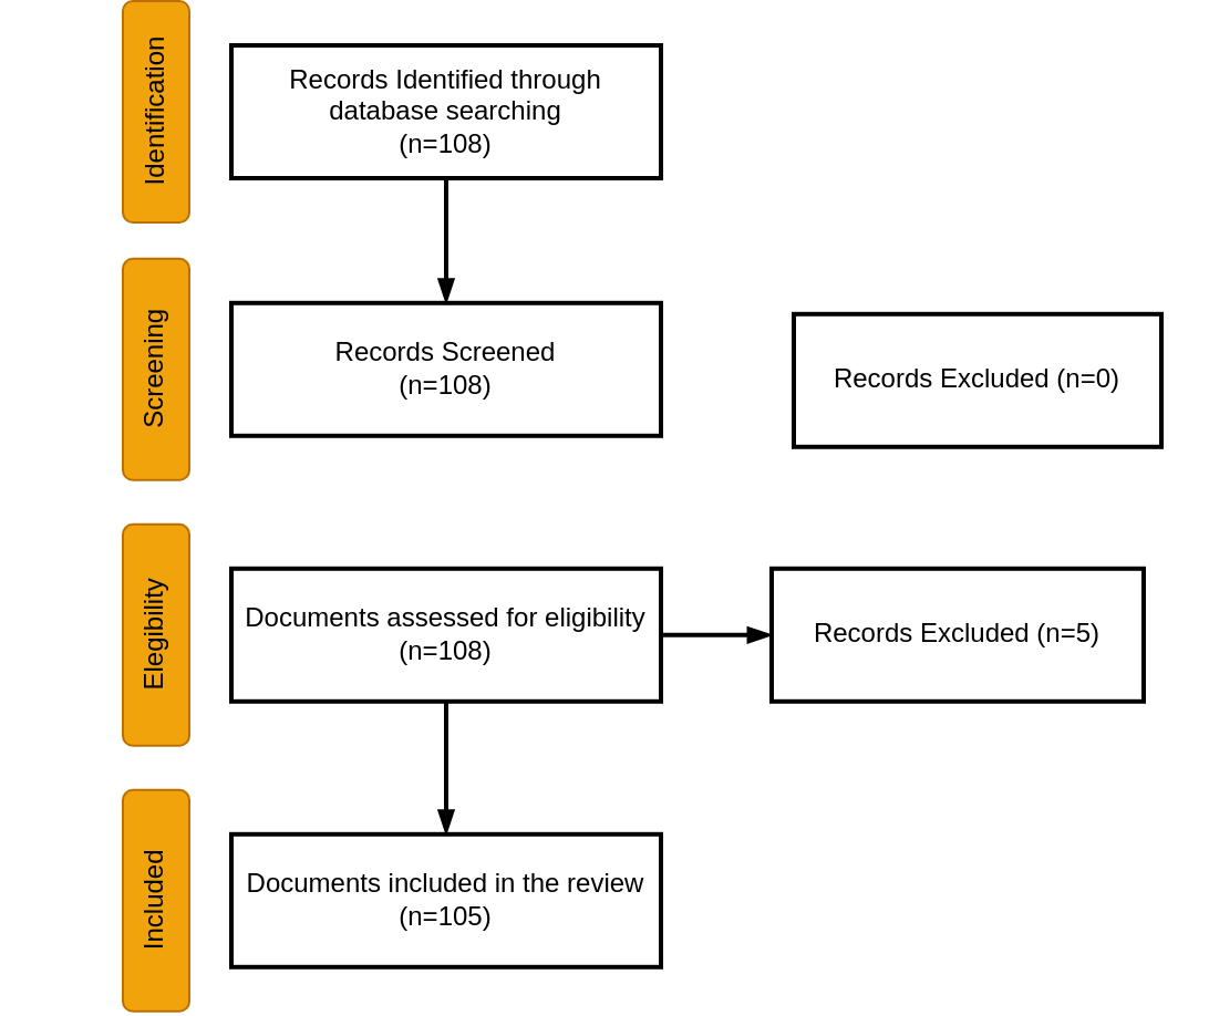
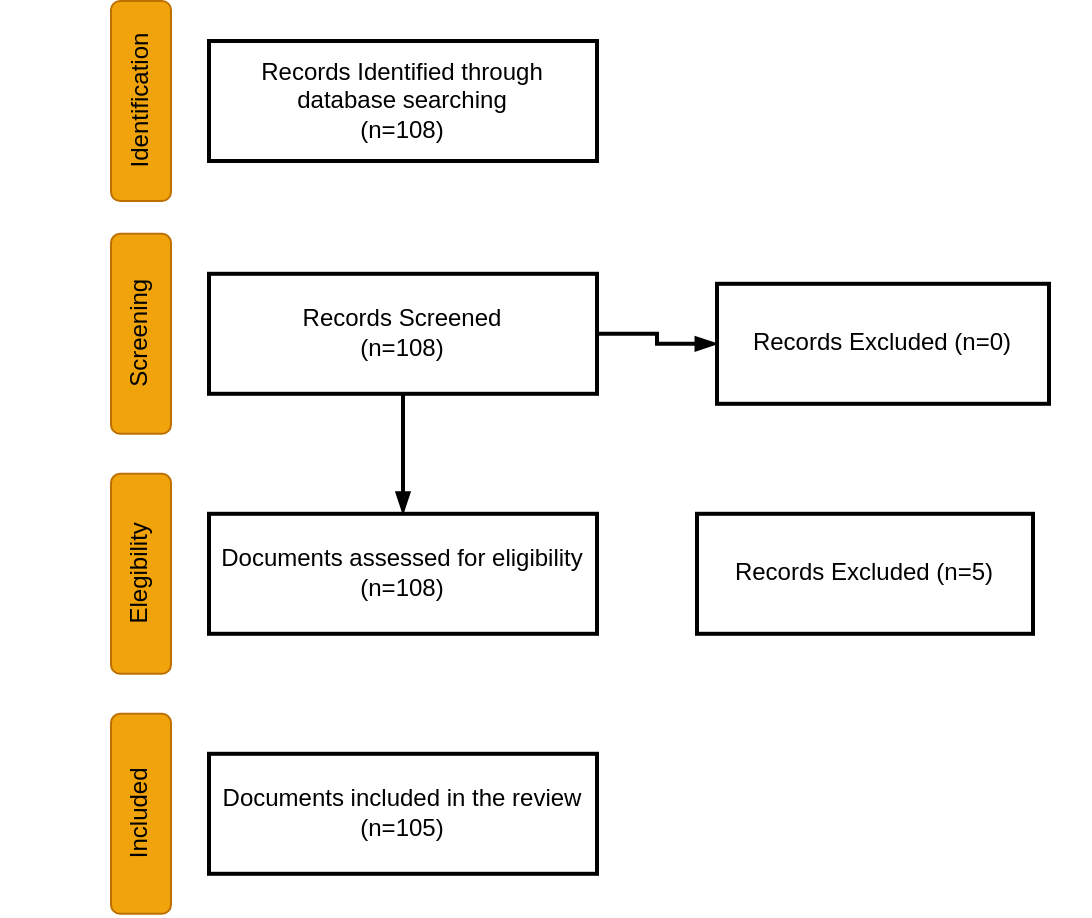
- <mxCell id="6" style="edgeStyle=orthogonalEdgeStyle;rounded=0;orthogonalLoop=1;jettySize=auto;html=1;entryX=0.5;entryY=0;entryDx=0;entryDy=0;strokeColor=#000000;endArrow=blockThin;endFill=1;strokeWidth=2;" parent="1" source="7" target="10" edge="1"><mxGeometry relative="1" as="geometry" /></mxCell>
+ <mxCell id="9" style="edgeStyle=orthogonalEdgeStyle;rounded=0;orthogonalLoop=1;jettySize=auto;html=1;strokeColor=#000000;strokeWidth=2;endArrow=blockThin;endFill=1;" parent="1" source="10" target="11" edge="1"><mxGeometry relative="1" as="geometry" /></mxCell>
+ <mxCell id="8" style="edgeStyle=orthogonalEdgeStyle;rounded=0;orthogonalLoop=1;jettySize=auto;html=1;entryX=0.5;entryY=0;entryDx=0;entryDy=0;strokeColor=#000000;endArrow=blockThin;endFill=1;strokeWidth=2;" parent="1" source="10" target="14" edge="1"><mxGeometry relative="1" as="geometry" /></mxCell>
- <mxCell id="13" style="edgeStyle=orthogonalEdgeStyle;rounded=0;orthogonalLoop=1;jettySize=auto;html=1;exitX=1;exitY=0.5;exitDx=0;exitDy=0;strokeColor=#000000;strokeWidth=2;endArrow=blockThin;endFill=1;" parent="1" source="14" target="15" edge="1"><mxGeometry relative="1" as="geometry" /></mxCell>
- <mxCell id="12" style="edgeStyle=orthogonalEdgeStyle;rounded=0;orthogonalLoop=1;jettySize=auto;html=1;entryX=0.5;entryY=0;entryDx=0;entryDy=0;strokeColor=#000000;strokeWidth=2;endArrow=blockThin;endFill=1;" parent="1" source="14" target="16" edge="1"><mxGeometry relative="1" as="geometry" /></mxCell>
